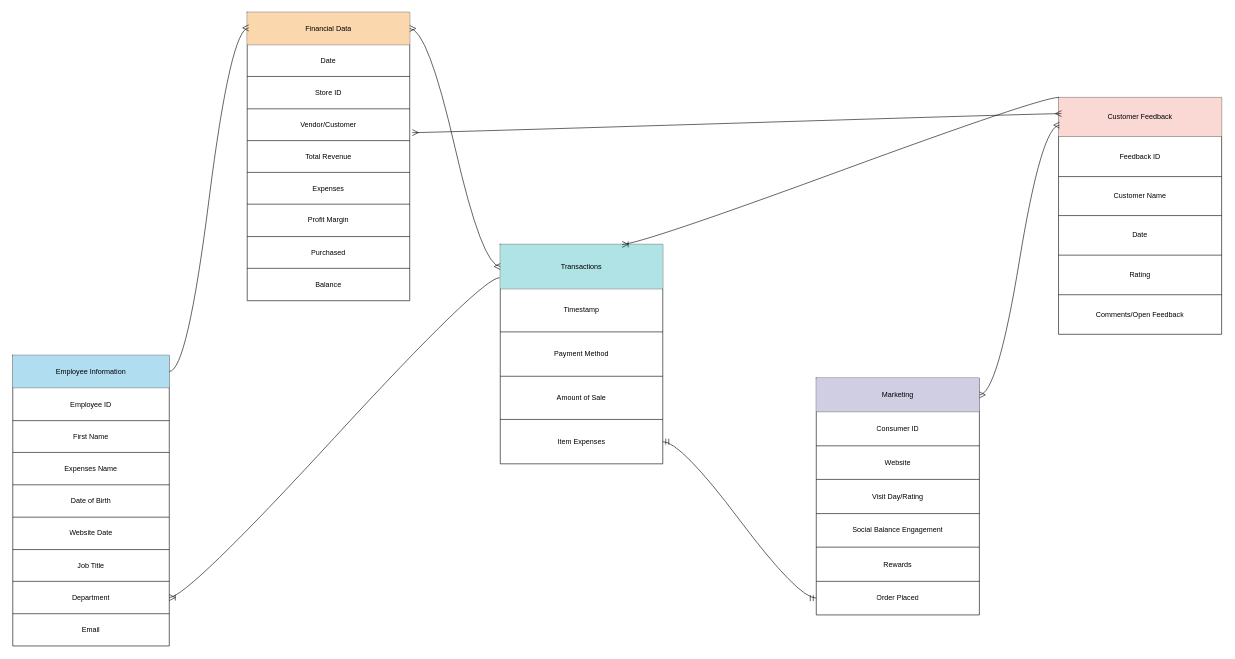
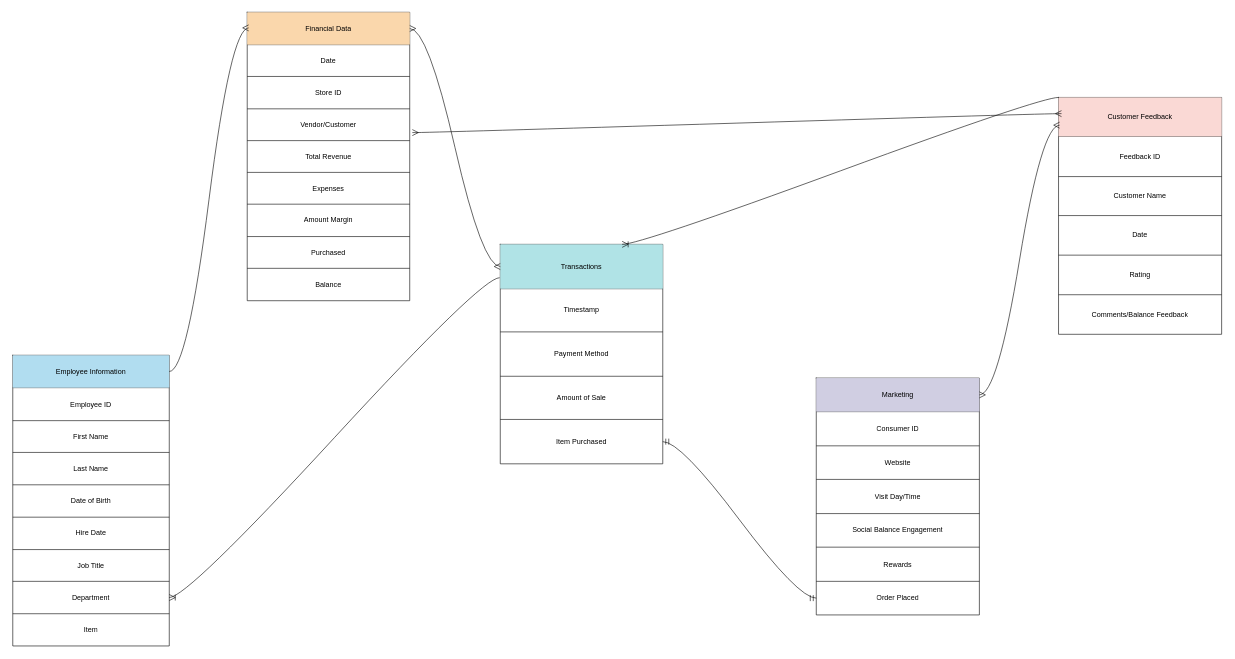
- <mxCell id="74" value="Profit Margin" style="shape=partialRectangle;html=1;whiteSpace=wrap;connectable=0;strokeColor=inherit;overflow=hidden;fillColor=none;top=0;left=0;bottom=0;right=0;pointerEvents=1;" vertex="1" parent="73"><mxGeometry width="271" height="54" as="geometry"><mxRectangle width="271" height="54" as="alternateBounds" /></mxGeometry></mxCell>
+ <mxCell id="74" value="Amount Margin" style="shape=partialRectangle;html=1;whiteSpace=wrap;connectable=0;strokeColor=inherit;overflow=hidden;fillColor=none;top=0;left=0;bottom=0;right=0;pointerEvents=1;" vertex="1" parent="73"><mxGeometry width="271" height="54" as="geometry"><mxRectangle width="271" height="54" as="alternateBounds" /></mxGeometry></mxCell>
- <mxCell id="29" value="Comments/Open Feedback" style="shape=partialRectangle;html=1;whiteSpace=wrap;connectable=0;strokeColor=inherit;overflow=hidden;fillColor=none;top=0;left=0;bottom=0;right=0;pointerEvents=1;" vertex="1" parent="28"><mxGeometry width="272" height="66" as="geometry"><mxRectangle width="272" height="66" as="alternateBounds" /></mxGeometry></mxCell>
+ <mxCell id="29" value="Comments/Balance Feedback" style="shape=partialRectangle;html=1;whiteSpace=wrap;connectable=0;strokeColor=inherit;overflow=hidden;fillColor=none;top=0;left=0;bottom=0;right=0;pointerEvents=1;" vertex="1" parent="28"><mxGeometry width="272" height="66" as="geometry"><mxRectangle width="272" height="66" as="alternateBounds" /></mxGeometry></mxCell>
- <mxCell id="59" value="Item Expenses" style="shape=partialRectangle;html=1;whiteSpace=wrap;connectable=0;strokeColor=inherit;overflow=hidden;fillColor=none;top=0;left=0;bottom=0;right=0;pointerEvents=1;" vertex="1" parent="58"><mxGeometry width="271" height="74" as="geometry"><mxRectangle width="271" height="74" as="alternateBounds" /></mxGeometry></mxCell>
+ <mxCell id="59" value="Item Purchased" style="shape=partialRectangle;html=1;whiteSpace=wrap;connectable=0;strokeColor=inherit;overflow=hidden;fillColor=none;top=0;left=0;bottom=0;right=0;pointerEvents=1;" vertex="1" parent="58"><mxGeometry width="271" height="74" as="geometry"><mxRectangle width="271" height="74" as="alternateBounds" /></mxGeometry></mxCell>
- <mxCell id="38" value="Expenses Name" style="shape=partialRectangle;html=1;whiteSpace=wrap;connectable=0;strokeColor=inherit;overflow=hidden;fillColor=none;top=0;left=0;bottom=0;right=0;pointerEvents=1;" vertex="1" parent="37"><mxGeometry width="261" height="54" as="geometry"><mxRectangle width="261" height="54" as="alternateBounds" /></mxGeometry></mxCell>
+ <mxCell id="38" value="Last Name" style="shape=partialRectangle;html=1;whiteSpace=wrap;connectable=0;strokeColor=inherit;overflow=hidden;fillColor=none;top=0;left=0;bottom=0;right=0;pointerEvents=1;" vertex="1" parent="37"><mxGeometry width="261" height="54" as="geometry"><mxRectangle width="261" height="54" as="alternateBounds" /></mxGeometry></mxCell>
- <mxCell id="10" value="Visit Day/Rating" style="shape=partialRectangle;html=1;whiteSpace=wrap;connectable=0;strokeColor=inherit;overflow=hidden;fillColor=none;top=0;left=0;bottom=0;right=0;pointerEvents=1;" vertex="1" parent="9"><mxGeometry width="272" height="57" as="geometry"><mxRectangle width="272" height="57" as="alternateBounds" /></mxGeometry></mxCell>
+ <mxCell id="10" value="Visit Day/Time" style="shape=partialRectangle;html=1;whiteSpace=wrap;connectable=0;strokeColor=inherit;overflow=hidden;fillColor=none;top=0;left=0;bottom=0;right=0;pointerEvents=1;" vertex="1" parent="9"><mxGeometry width="272" height="57" as="geometry"><mxRectangle width="272" height="57" as="alternateBounds" /></mxGeometry></mxCell>
- <mxCell id="42" value="Website Date" style="shape=partialRectangle;html=1;whiteSpace=wrap;connectable=0;strokeColor=inherit;overflow=hidden;fillColor=none;top=0;left=0;bottom=0;right=0;pointerEvents=1;" vertex="1" parent="41"><mxGeometry width="261" height="54" as="geometry"><mxRectangle width="261" height="54" as="alternateBounds" /></mxGeometry></mxCell>
+ <mxCell id="42" value="Hire Date" style="shape=partialRectangle;html=1;whiteSpace=wrap;connectable=0;strokeColor=inherit;overflow=hidden;fillColor=none;top=0;left=0;bottom=0;right=0;pointerEvents=1;" vertex="1" parent="41"><mxGeometry width="261" height="54" as="geometry"><mxRectangle width="261" height="54" as="alternateBounds" /></mxGeometry></mxCell>
- <mxCell id="48" value="Email" style="shape=partialRectangle;html=1;whiteSpace=wrap;connectable=0;strokeColor=inherit;overflow=hidden;fillColor=none;top=0;left=0;bottom=0;right=0;pointerEvents=1;" vertex="1" parent="47"><mxGeometry width="261" height="54" as="geometry"><mxRectangle width="261" height="54" as="alternateBounds" /></mxGeometry></mxCell>
+ <mxCell id="48" value="Item" style="shape=partialRectangle;html=1;whiteSpace=wrap;connectable=0;strokeColor=inherit;overflow=hidden;fillColor=none;top=0;left=0;bottom=0;right=0;pointerEvents=1;" vertex="1" parent="47"><mxGeometry width="261" height="54" as="geometry"><mxRectangle width="261" height="54" as="alternateBounds" /></mxGeometry></mxCell>
